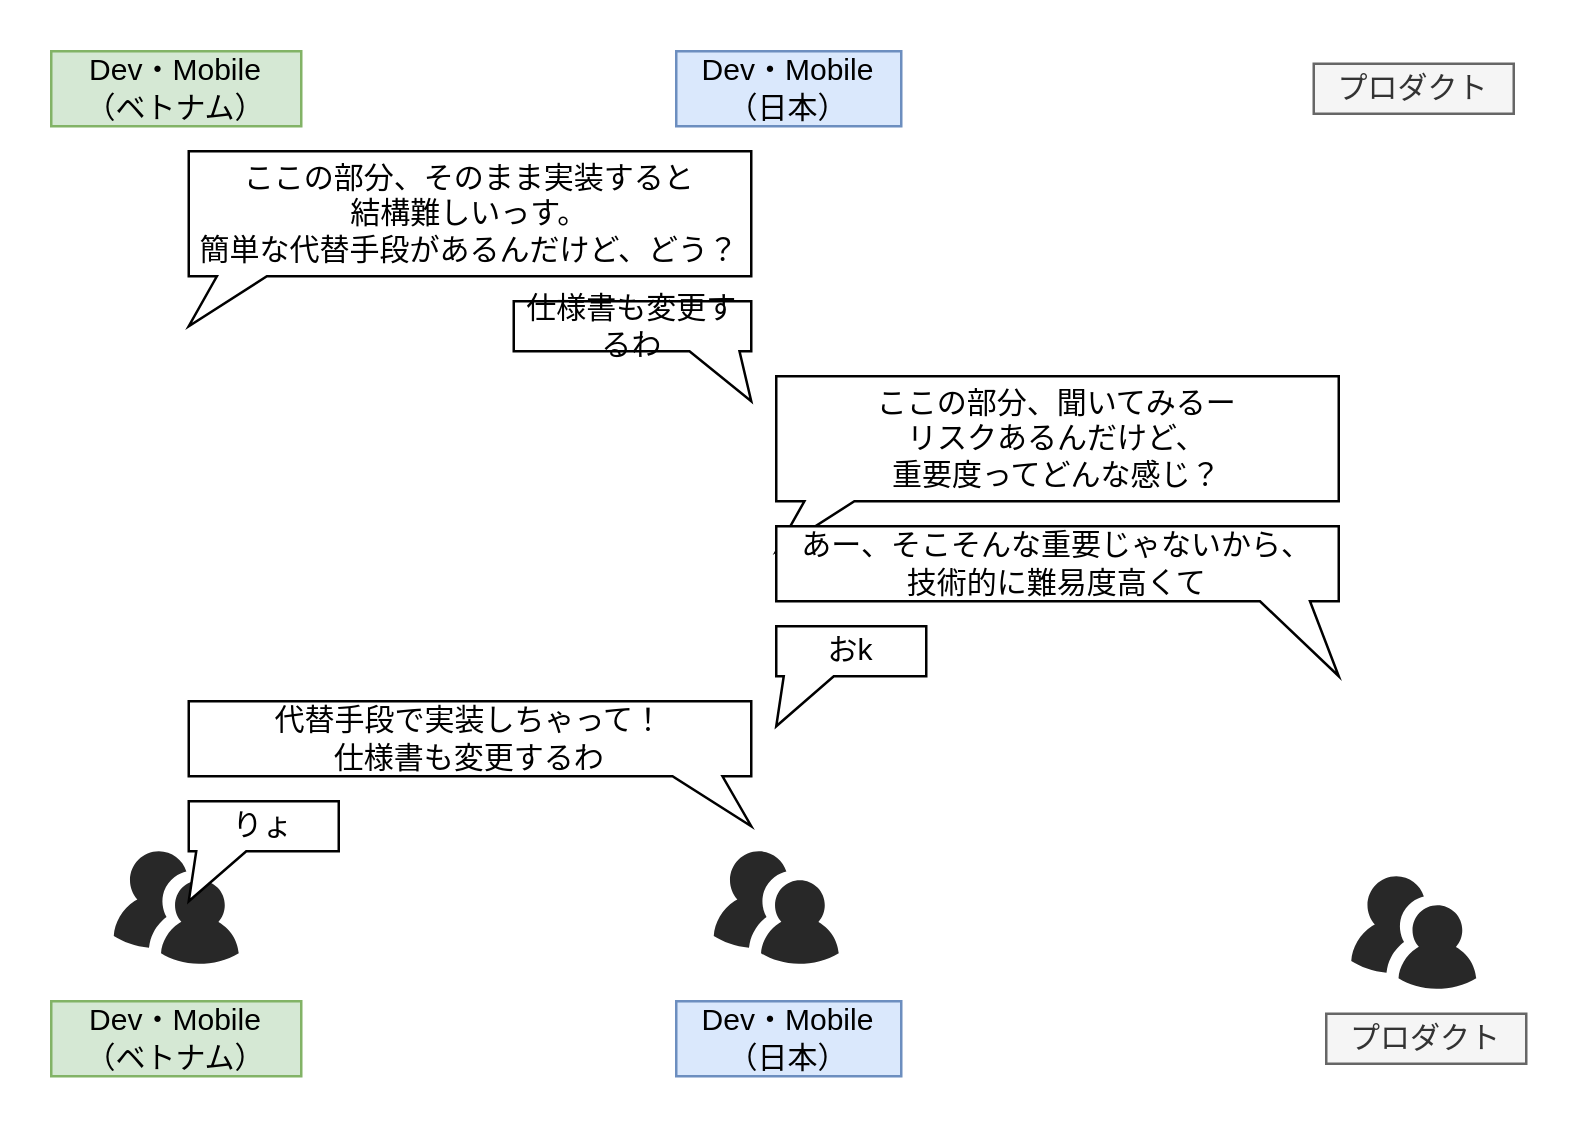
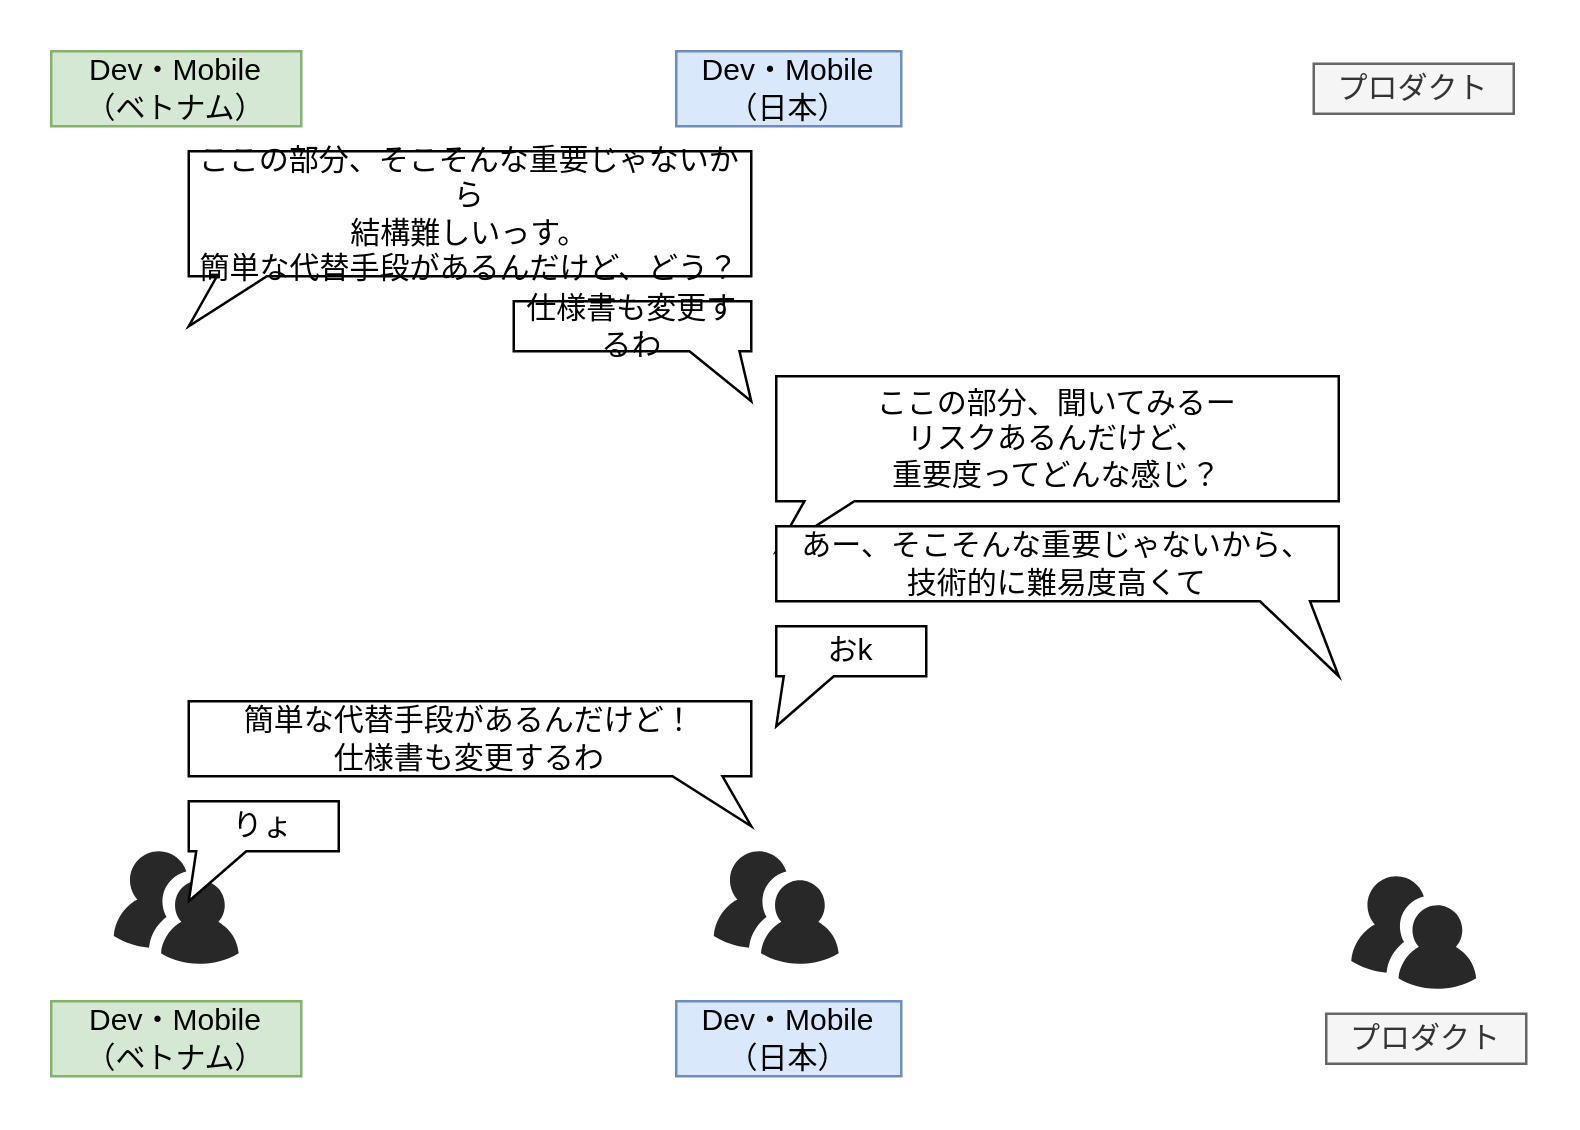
- <mxCell id="11" value="ここの部分、そのまま実装すると&lt;br&gt;結構難しいっす。&lt;br&gt;簡単な代替手段があるんだけど、どう？" style="shape=callout;whiteSpace=wrap;html=1;perimeter=calloutPerimeter;position2=0;size=20;position=0.05;" vertex="1" parent="1"><mxGeometry x="75" y="60" width="225" height="70" as="geometry" /></mxCell>
+ <mxCell id="11" value="ここの部分、そこそんな重要じゃないから&lt;br&gt;結構難しいっす。&lt;br&gt;簡単な代替手段があるんだけど、どう？" style="shape=callout;whiteSpace=wrap;html=1;perimeter=calloutPerimeter;position2=0;size=20;position=0.05;" vertex="1" parent="1"><mxGeometry x="75" y="60" width="225" height="70" as="geometry" /></mxCell>
- <mxCell id="12" value="代替手段で実装しちゃって！&lt;br&gt;仕様書も変更するわ" style="shape=callout;whiteSpace=wrap;html=1;perimeter=calloutPerimeter;position2=1;size=20;position=0.86;" vertex="1" parent="1"><mxGeometry x="75" y="280" width="225" height="50" as="geometry" /></mxCell>
+ <mxCell id="12" value="簡単な代替手段があるんだけど！&lt;br&gt;仕様書も変更するわ" style="shape=callout;whiteSpace=wrap;html=1;perimeter=calloutPerimeter;position2=1;size=20;position=0.86;" vertex="1" parent="1"><mxGeometry x="75" y="280" width="225" height="50" as="geometry" /></mxCell>
